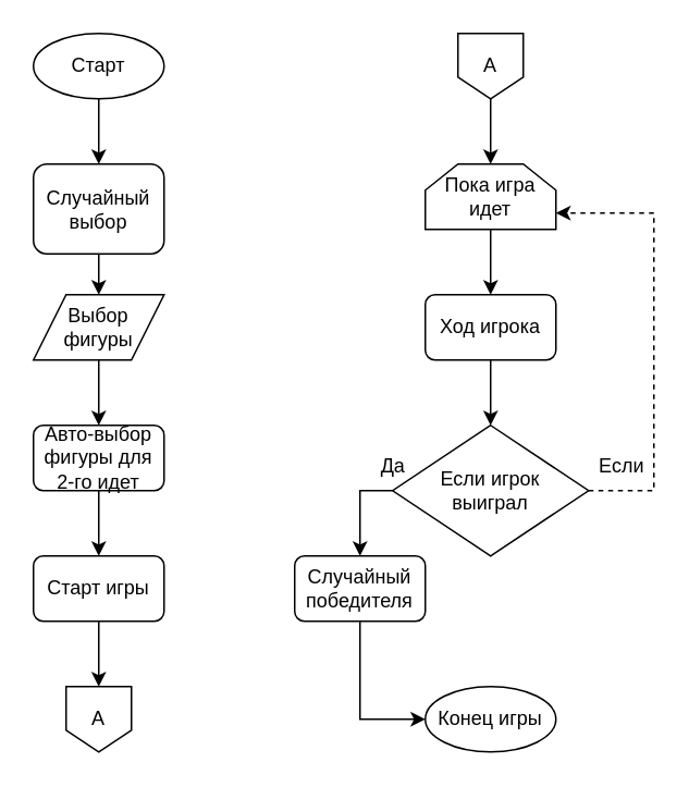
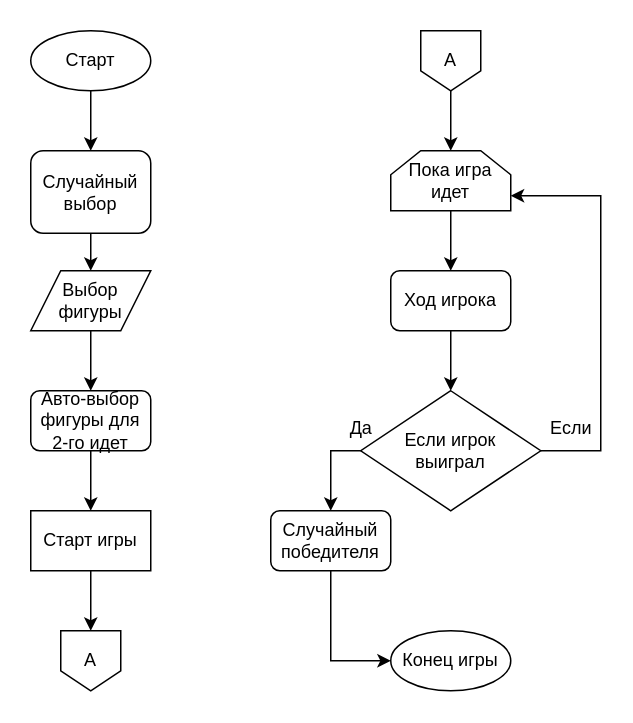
- <mxCell id="20" style="edgeStyle=orthogonalEdgeStyle;rounded=0;orthogonalLoop=1;jettySize=auto;html=1;exitX=1;exitY=0.5;exitDx=0;exitDy=0;entryX=1;entryY=0.75;entryDx=0;entryDy=0;dashed=1;" edge="1" parent="1" source="21" target="16"><mxGeometry relative="1" as="geometry"><Array as="points"><mxPoint x="400" y="300" /><mxPoint x="400" y="130" /></Array></mxGeometry></mxCell>
+ <mxCell id="20" style="edgeStyle=orthogonalEdgeStyle;rounded=0;orthogonalLoop=1;jettySize=auto;html=1;exitX=1;exitY=0.5;exitDx=0;exitDy=0;entryX=1;entryY=0.75;entryDx=0;entryDy=0;" edge="1" parent="1" source="21" target="16"><mxGeometry relative="1" as="geometry"><Array as="points"><mxPoint x="400" y="300" /><mxPoint x="400" y="130" /></Array></mxGeometry></mxCell>
- <mxCell id="11" value="Старт игры" style="rounded=1;whiteSpace=wrap;html=1;" vertex="1" parent="1"><mxGeometry x="20" y="340" width="80" height="40" as="geometry" /></mxCell>
+ <mxCell id="11" value="Старт игры" style="whiteSpace=wrap;html=1;rounded=0;" vertex="1" parent="1"><mxGeometry x="20" y="340" width="80" height="40" as="geometry" /></mxCell>
